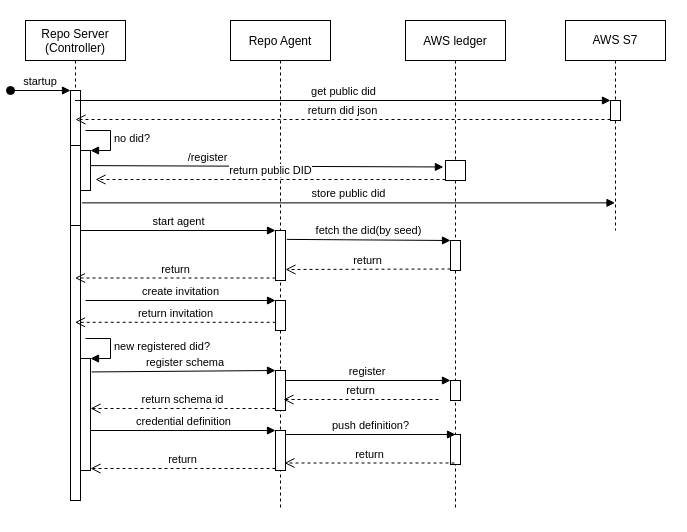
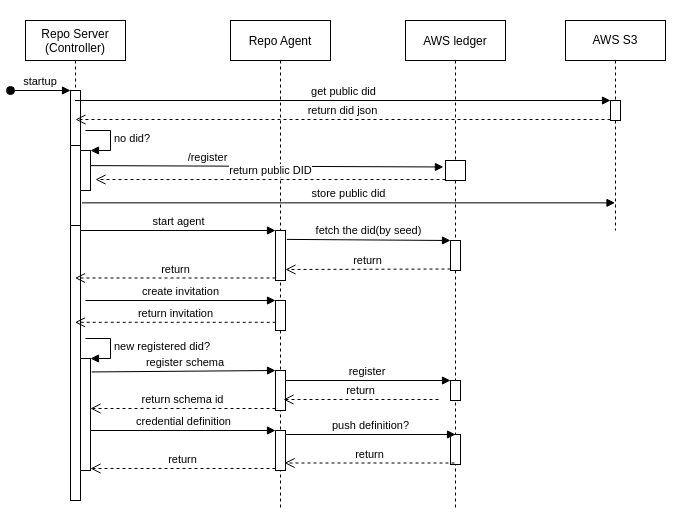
- <mxCell id="27" value="AWS S7" style="shape=umlLifeline;perimeter=lifelinePerimeter;whiteSpace=wrap;html=1;container=1;collapsible=0;recursiveResize=0;outlineConnect=0;" parent="1" vertex="1"><mxGeometry x="560" y="20" width="100" height="210" as="geometry" /></mxCell>
+ <mxCell id="27" value="AWS S3" style="shape=umlLifeline;perimeter=lifelinePerimeter;whiteSpace=wrap;html=1;container=1;collapsible=0;recursiveResize=0;outlineConnect=0;" parent="1" vertex="1"><mxGeometry x="560" y="20" width="100" height="210" as="geometry" /></mxCell>
